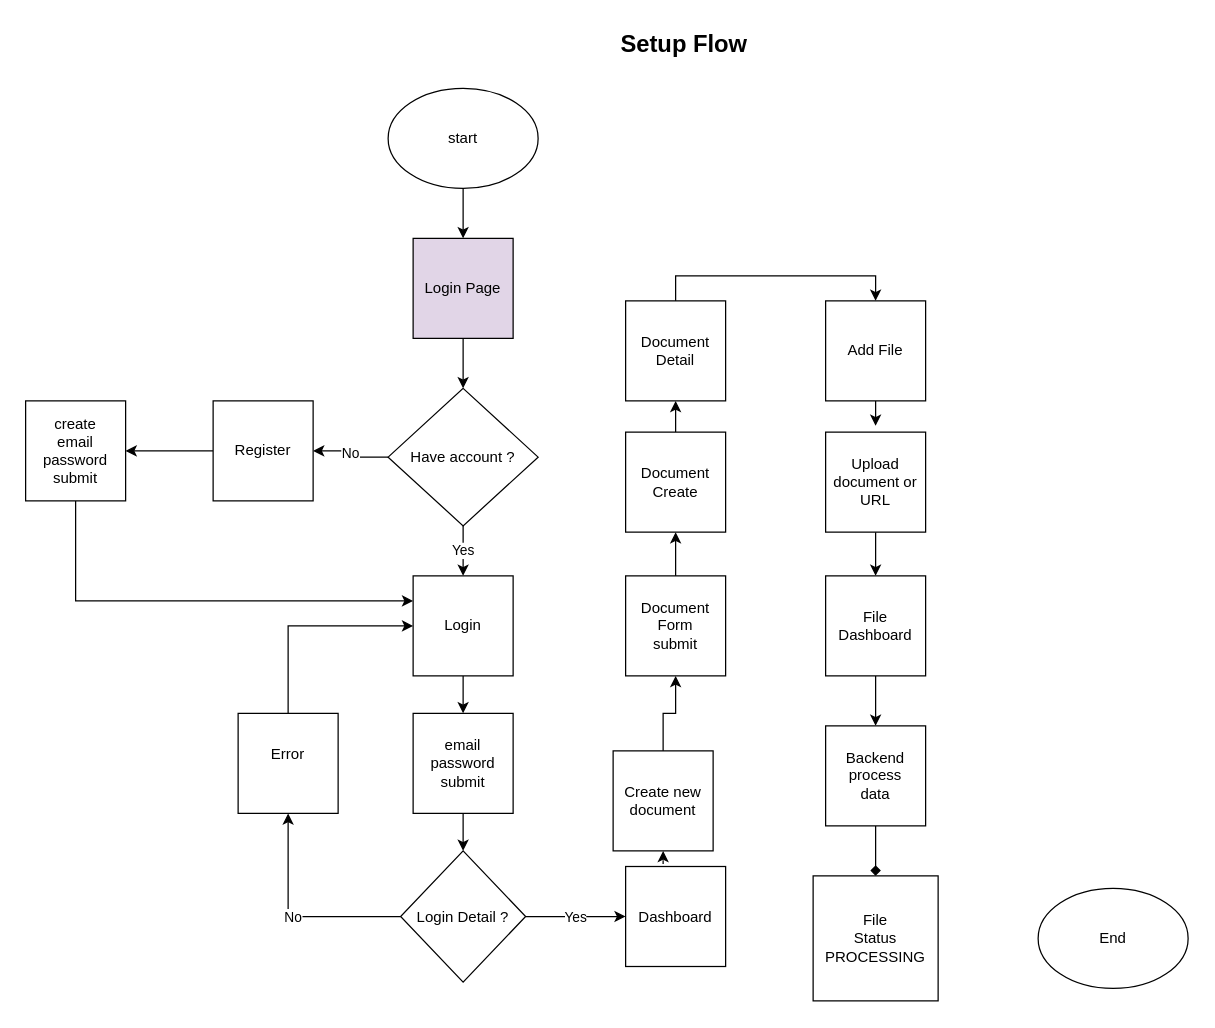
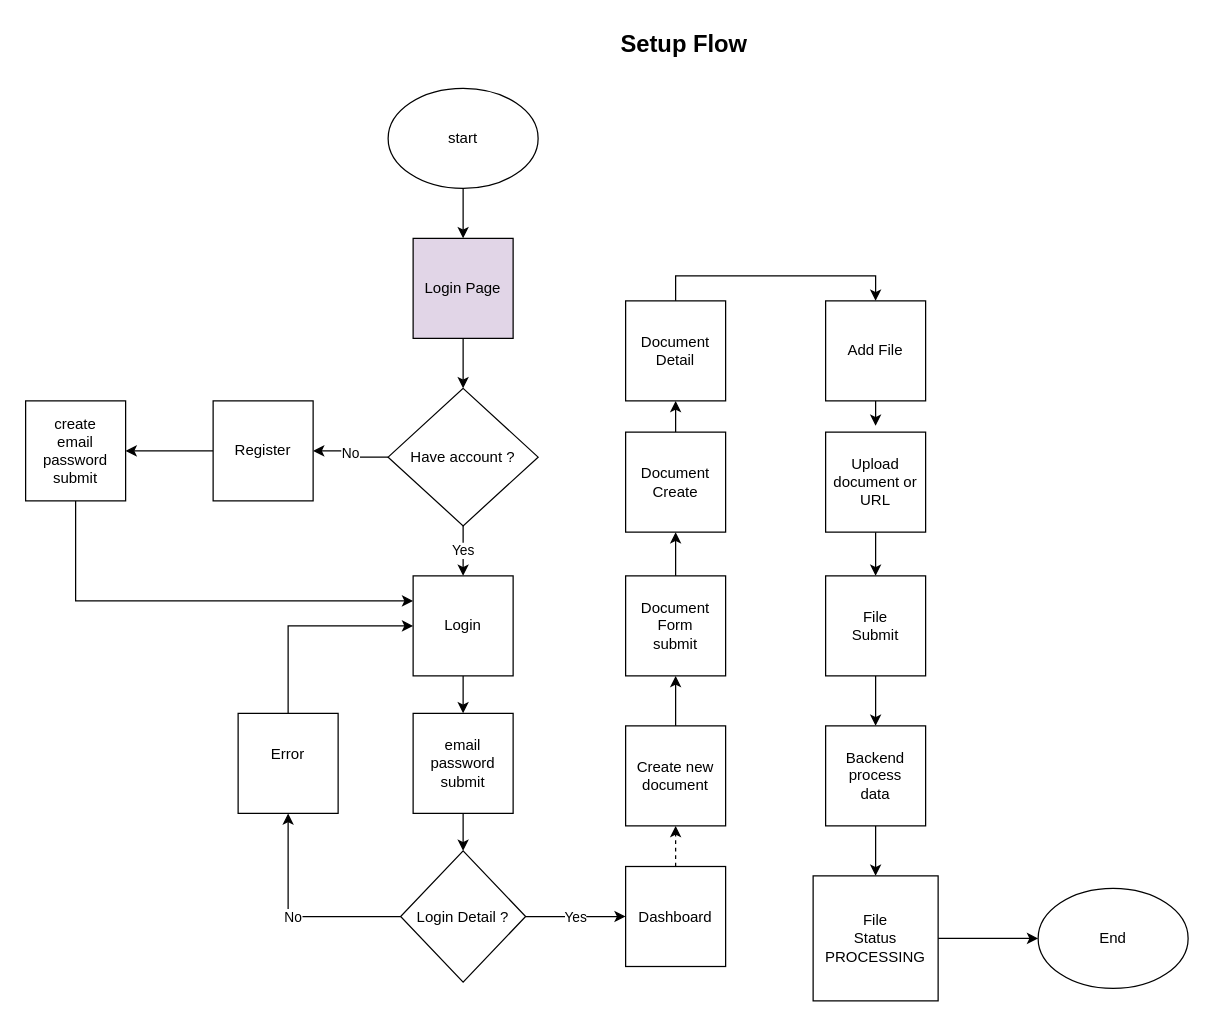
- <mxCell id="38" value="File&lt;div&gt;Dashboard&lt;/div&gt;" style="whiteSpace=wrap;html=1;aspect=fixed;" vertex="1" parent="1"><mxGeometry x="660" y="460" width="80" height="80" as="geometry" /></mxCell>
+ <mxCell id="38" value="File&lt;div&gt;Submit&lt;/div&gt;" style="whiteSpace=wrap;html=1;aspect=fixed;" vertex="1" parent="1"><mxGeometry x="660" y="460" width="80" height="80" as="geometry" /></mxCell>
- <mxCell id="26" value="Create new document" style="whiteSpace=wrap;html=1;aspect=fixed;" vertex="1" parent="1"><mxGeometry x="490" y="600" width="80" height="80" as="geometry" /></mxCell>
+ <mxCell id="26" value="Create new document" style="whiteSpace=wrap;html=1;aspect=fixed;" vertex="1" parent="1"><mxGeometry x="500" y="580" width="80" height="80" as="geometry" /></mxCell>
- <mxCell id="39" style="edgeStyle=orthogonalEdgeStyle;rounded=0;orthogonalLoop=1;jettySize=auto;html=1;exitX=0.5;exitY=1;exitDx=0;exitDy=0;entryX=0.5;entryY=0;entryDx=0;entryDy=0;endArrow=diamond;" edge="1" parent="1" source="40" target="42"><mxGeometry relative="1" as="geometry" /></mxCell>
+ <mxCell id="39" style="edgeStyle=orthogonalEdgeStyle;rounded=0;orthogonalLoop=1;jettySize=auto;html=1;exitX=0.5;exitY=1;exitDx=0;exitDy=0;entryX=0.5;entryY=0;entryDx=0;entryDy=0;" edge="1" parent="1" source="40" target="42"><mxGeometry relative="1" as="geometry" /></mxCell>
+ <mxCell id="41" style="edgeStyle=orthogonalEdgeStyle;rounded=0;orthogonalLoop=1;jettySize=auto;html=1;exitX=1;exitY=0.5;exitDx=0;exitDy=0;entryX=0;entryY=0.5;entryDx=0;entryDy=0;" edge="1" parent="1" source="42" target="43"><mxGeometry relative="1" as="geometry" /></mxCell>
